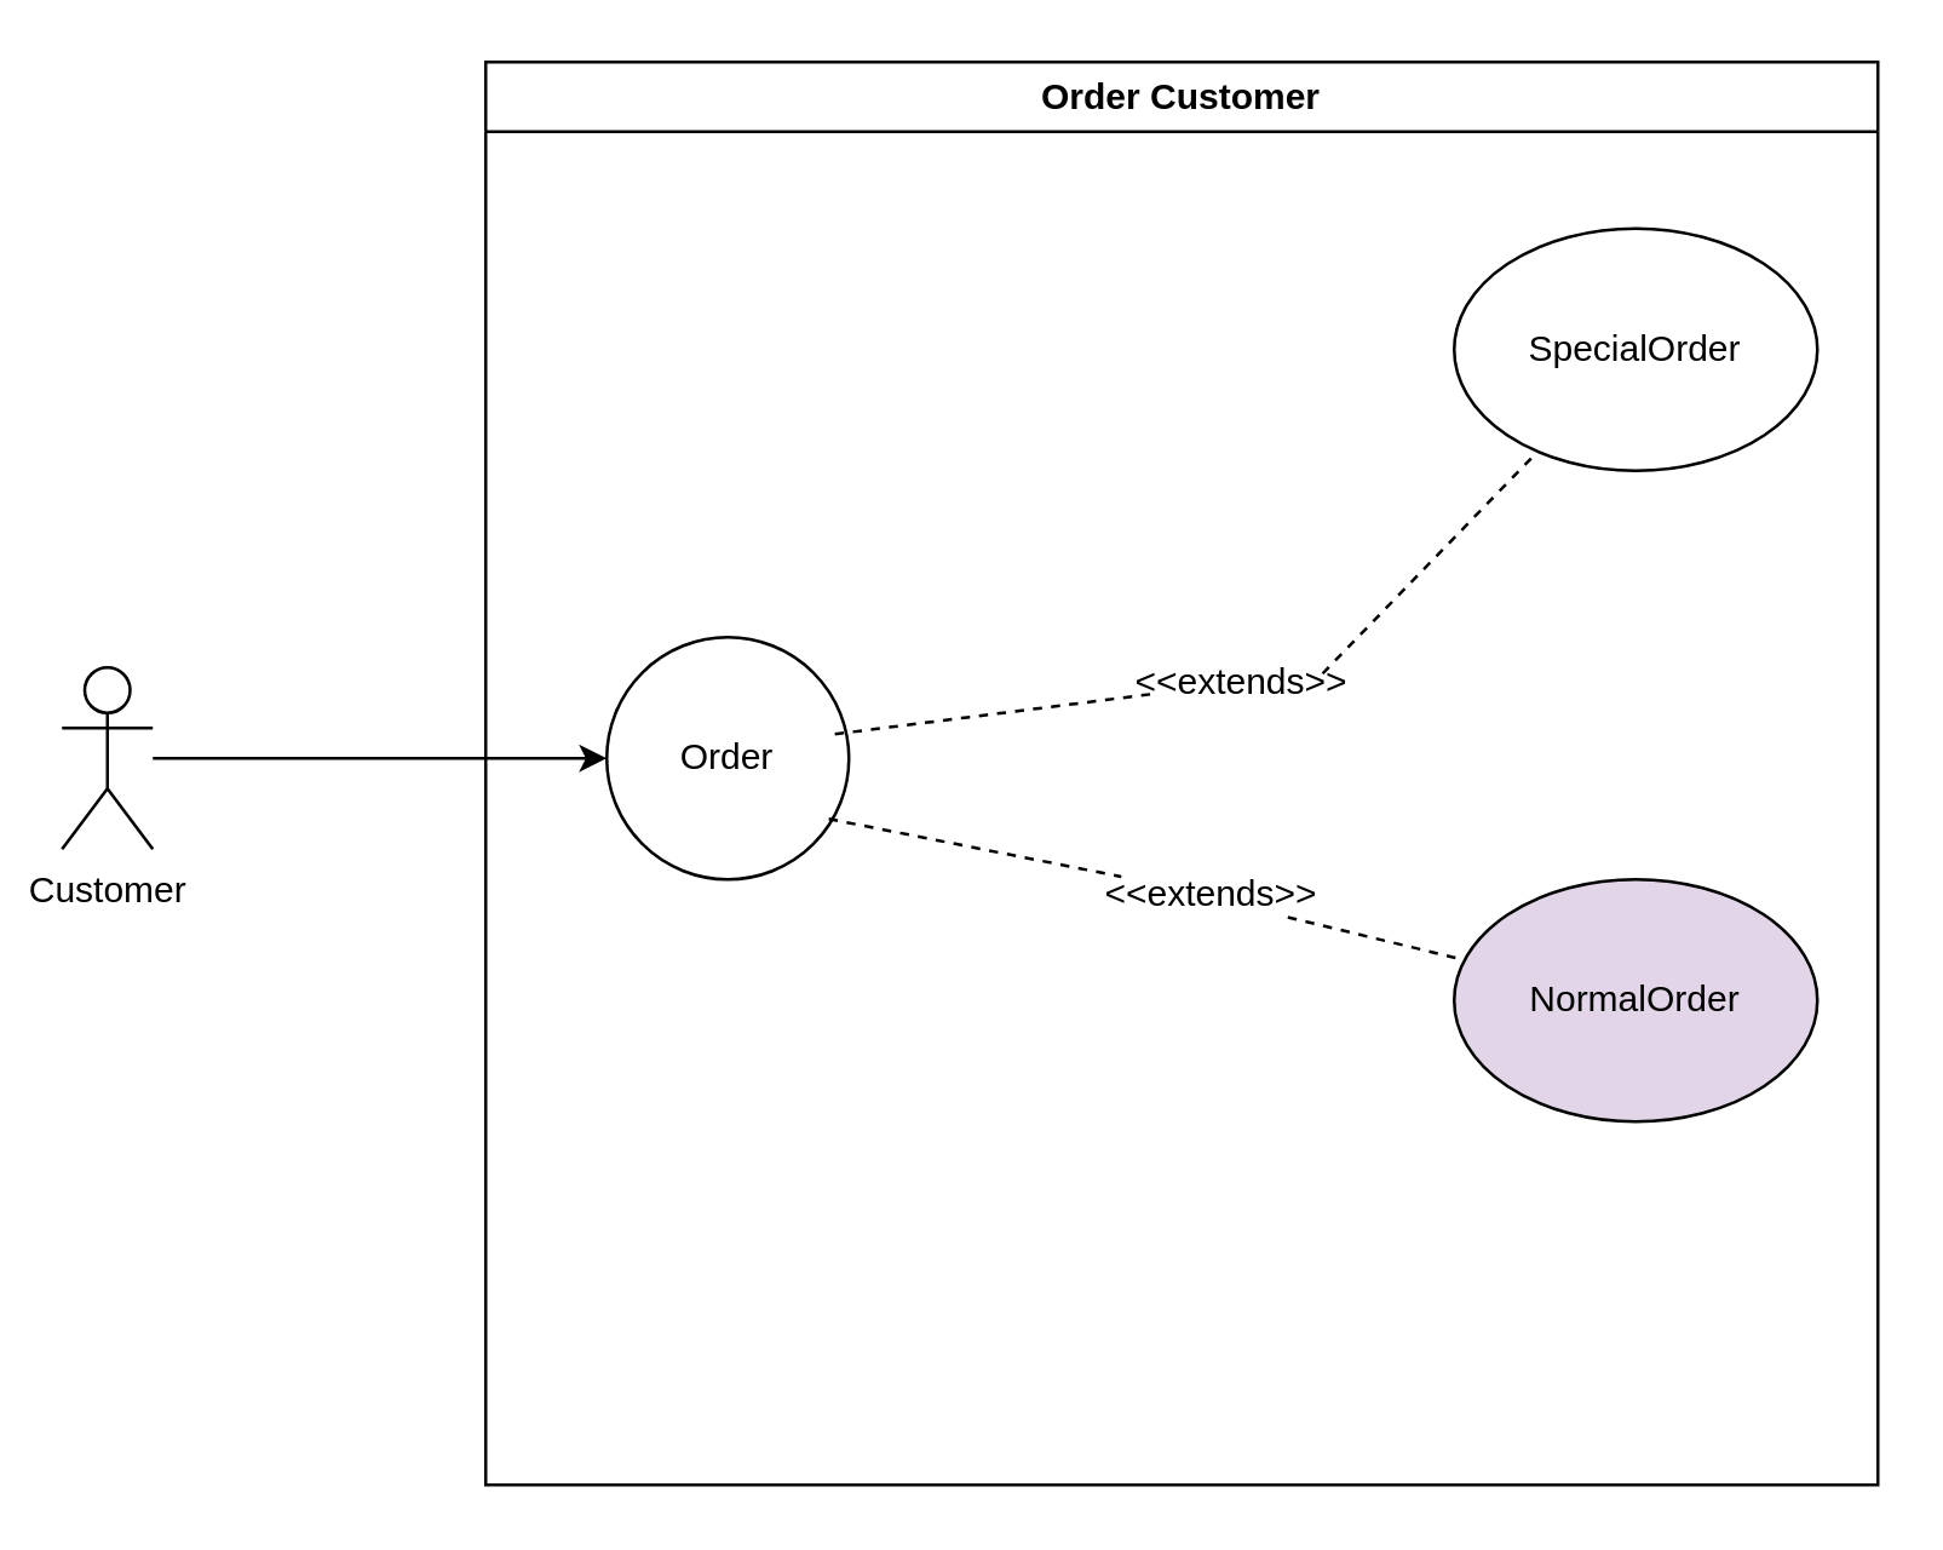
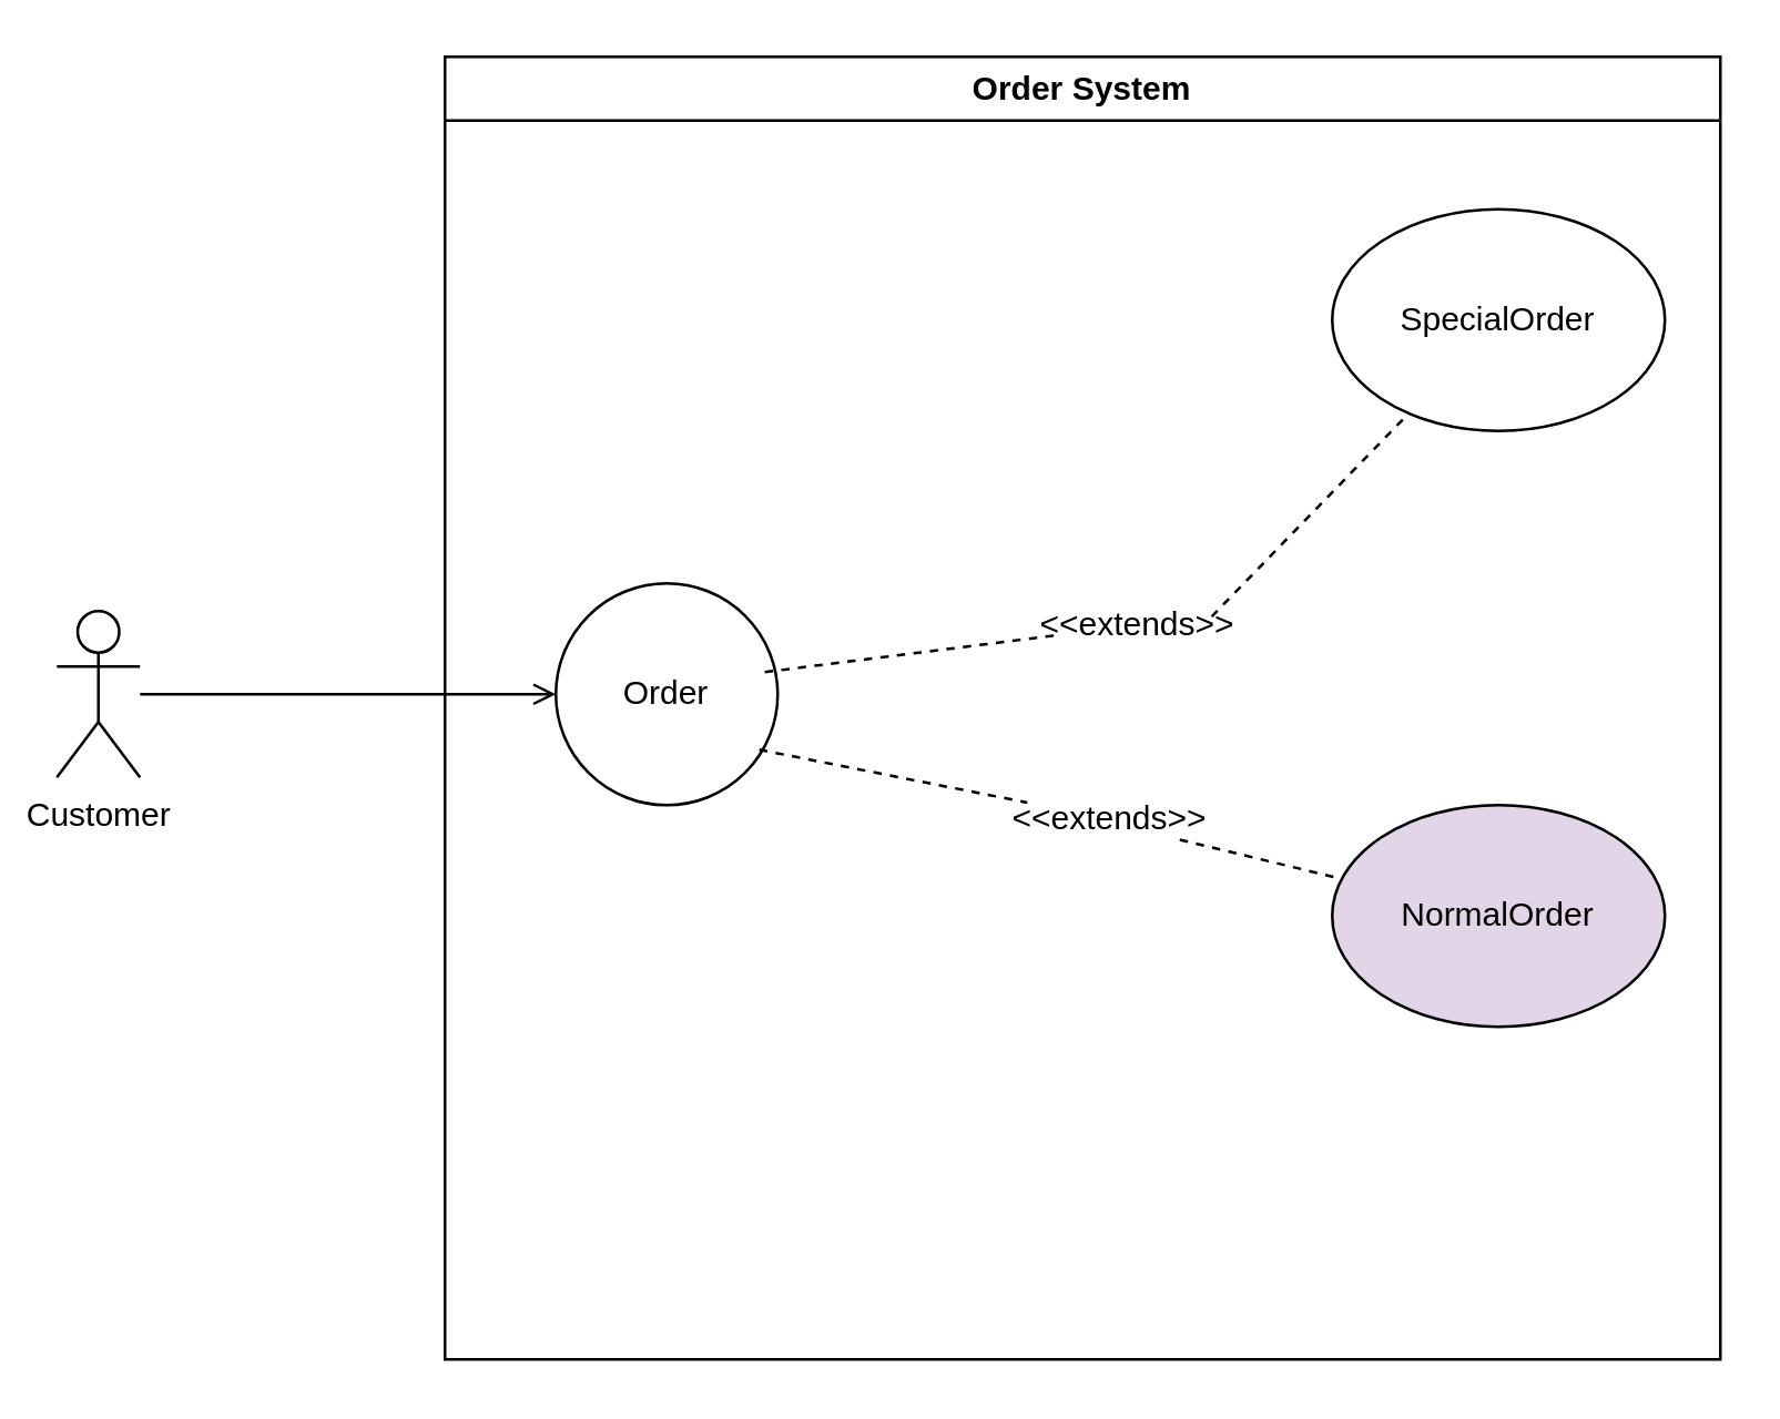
- <mxCell id="3" value="Order Customer" style="swimlane;whiteSpace=wrap;html=1;" vertex="1" parent="1"><mxGeometry x="160" y="20" width="460" height="470" as="geometry"><mxRectangle x="280" y="20" width="120" height="30" as="alternateBounds" /></mxGeometry></mxCell>
+ <mxCell id="3" value="Order System" style="swimlane;whiteSpace=wrap;html=1;" vertex="1" parent="1"><mxGeometry x="160" y="20" width="460" height="470" as="geometry"><mxRectangle x="280" y="20" width="120" height="30" as="alternateBounds" /></mxGeometry></mxCell>
- <mxCell id="2" style="edgeStyle=orthogonalEdgeStyle;rounded=0;orthogonalLoop=1;jettySize=auto;html=1;" edge="1" parent="1" source="13" target="4"><mxGeometry relative="1" as="geometry" /></mxCell>
+ <mxCell id="2" style="edgeStyle=orthogonalEdgeStyle;rounded=0;orthogonalLoop=1;jettySize=auto;html=1;endArrow=open;" edge="1" parent="1" source="13" target="4"><mxGeometry relative="1" as="geometry" /></mxCell>
